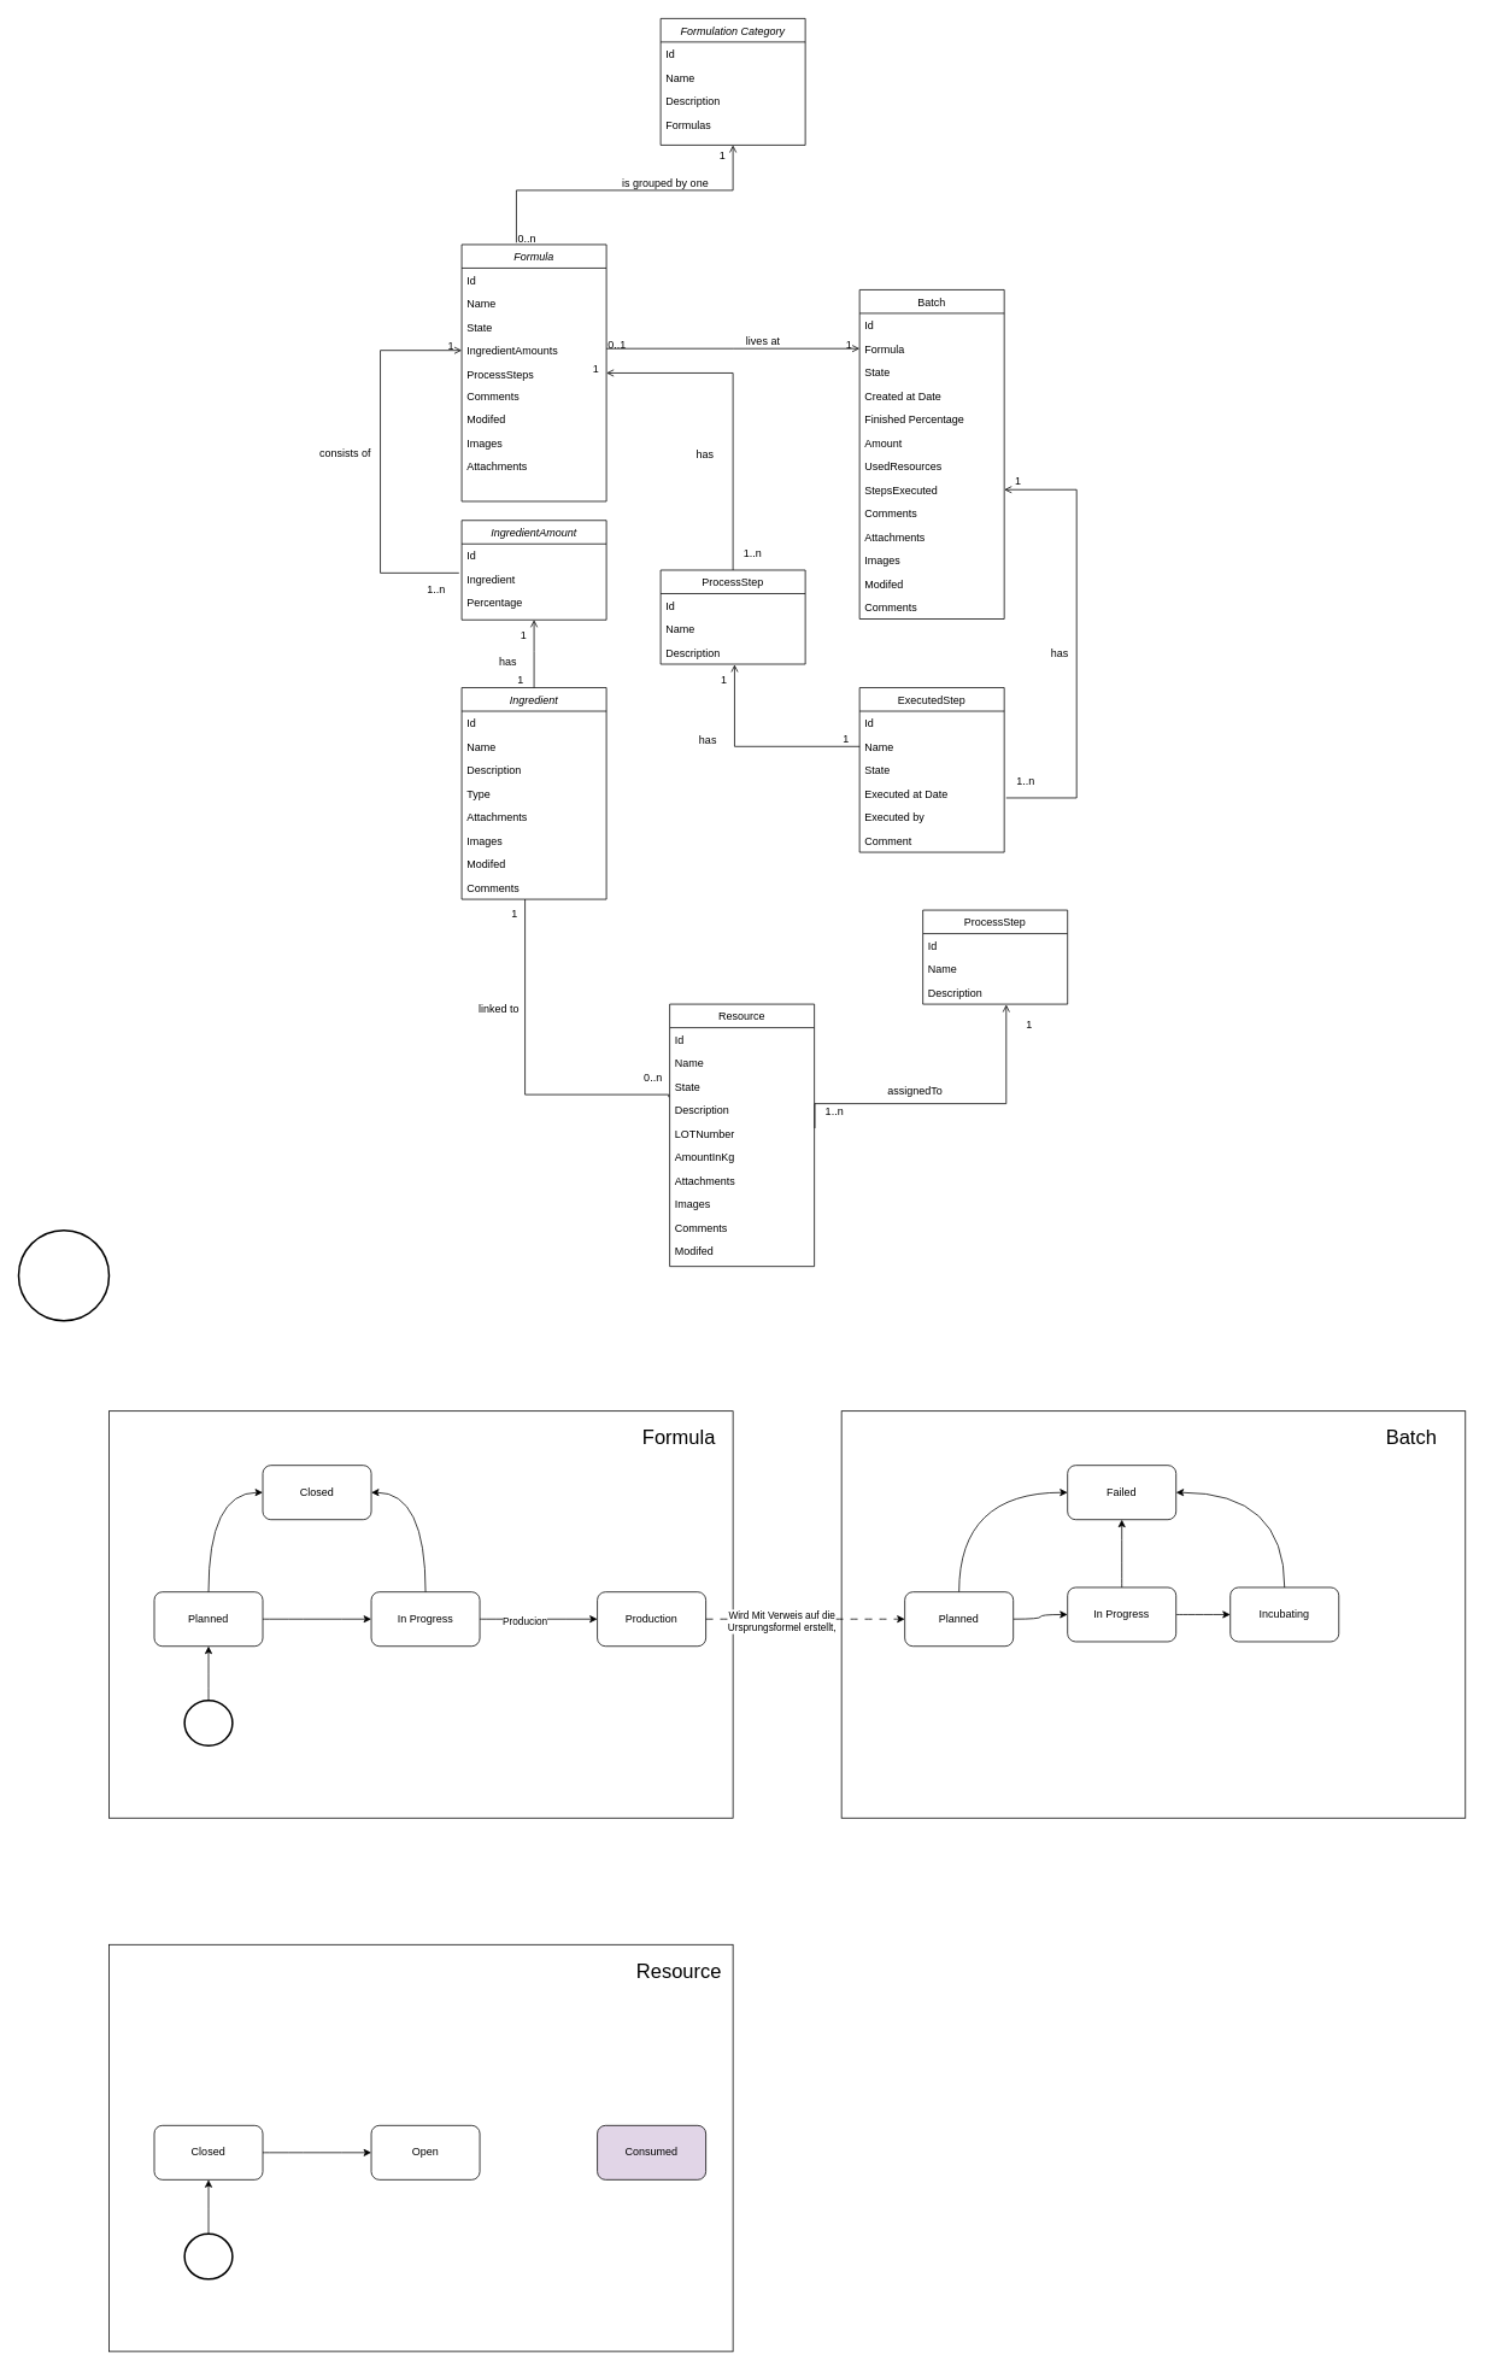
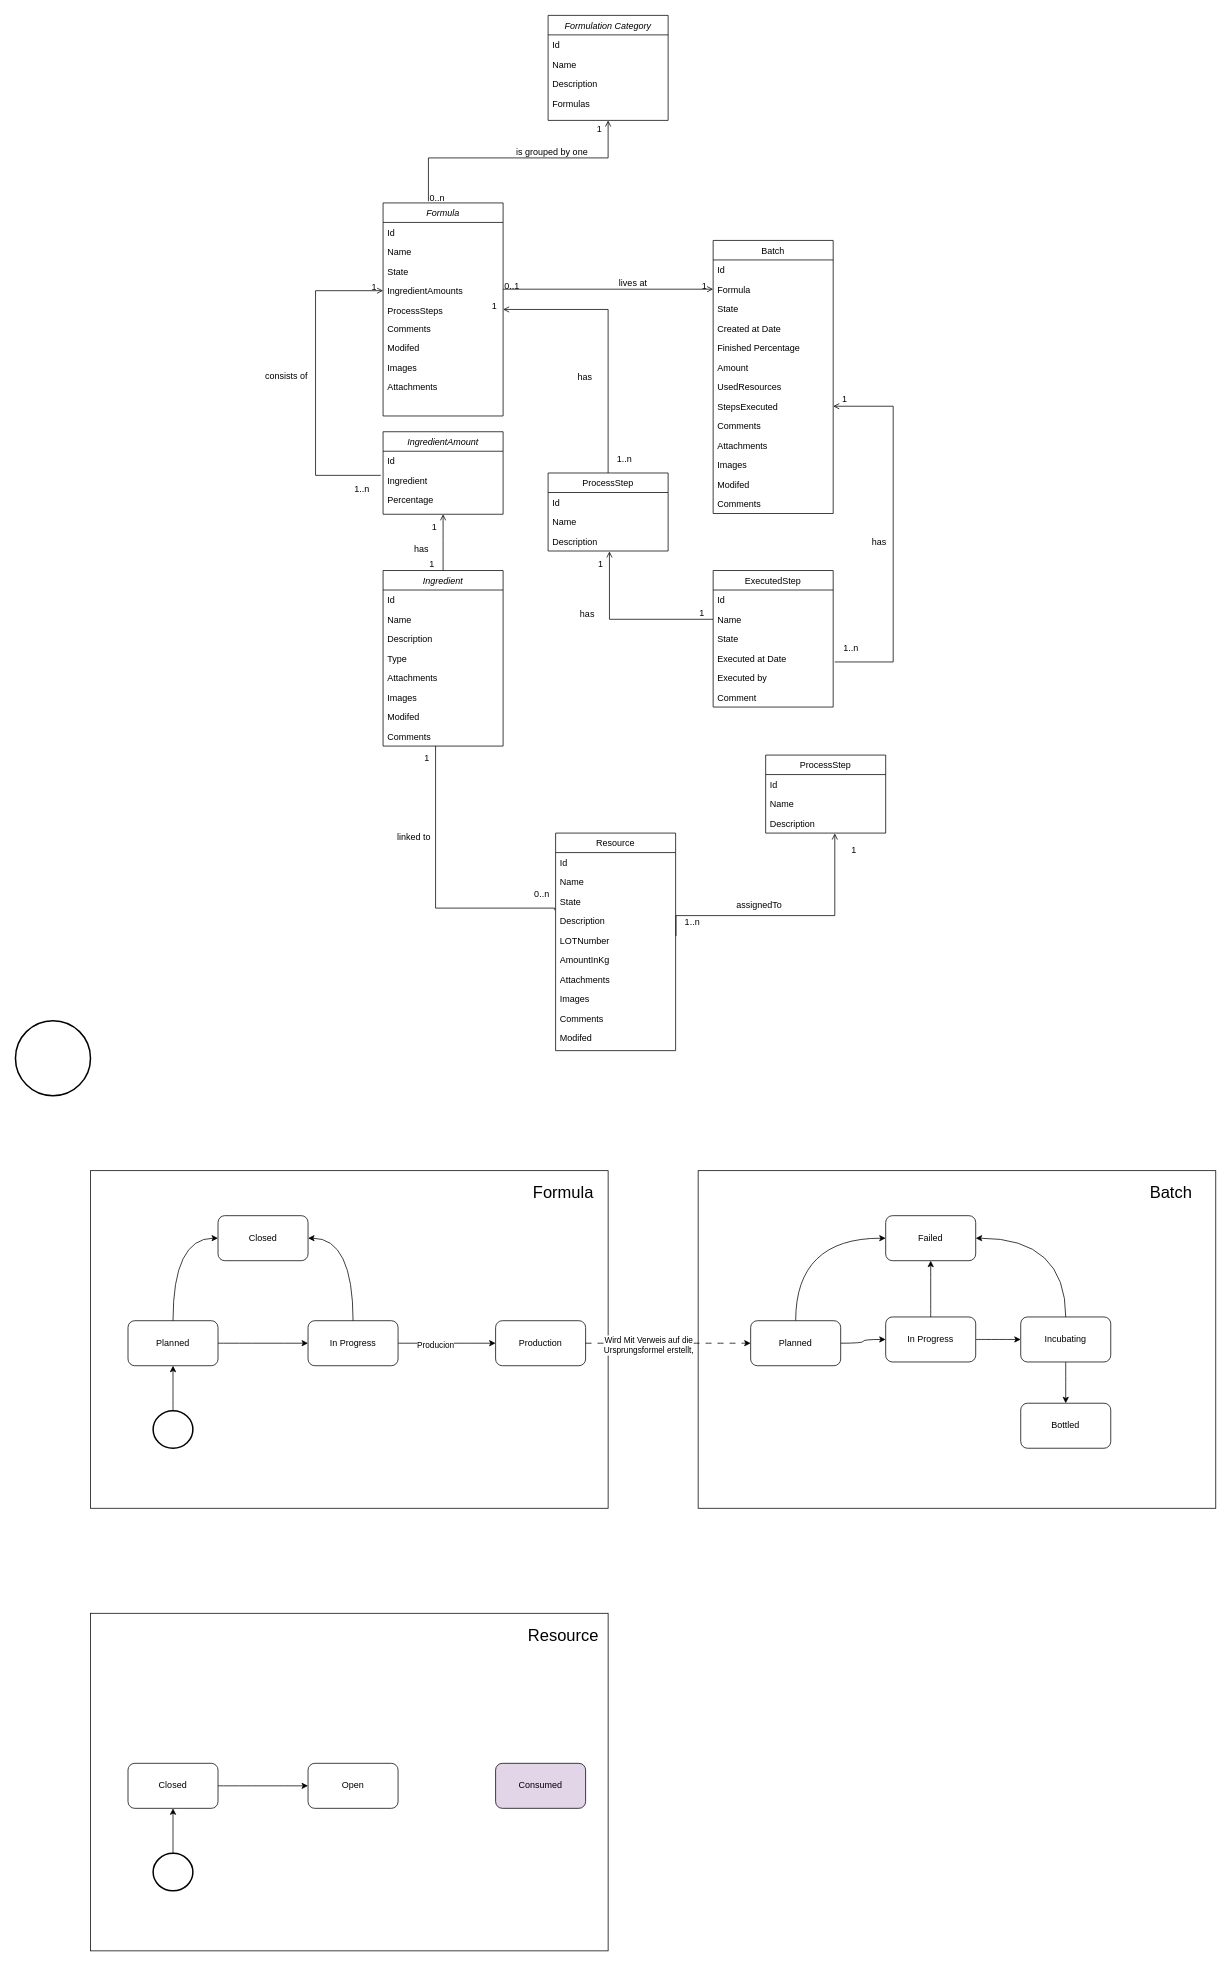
+ <mxCell id="130" style="edgeStyle=orthogonalEdgeStyle;curved=1;rounded=0;orthogonalLoop=1;jettySize=auto;html=1;exitX=0.5;exitY=1;exitDx=0;exitDy=0;entryX=0.5;entryY=0;entryDx=0;entryDy=0;" edge="1" parent="1" source="131" target="132"><mxGeometry relative="1" as="geometry" /></mxCell>
+ <mxCell id="132" value="Bottled" style="rounded=1;whiteSpace=wrap;html=1;" vertex="1" parent="1"><mxGeometry x="1360" y="1870" width="120" height="60" as="geometry" /></mxCell>
